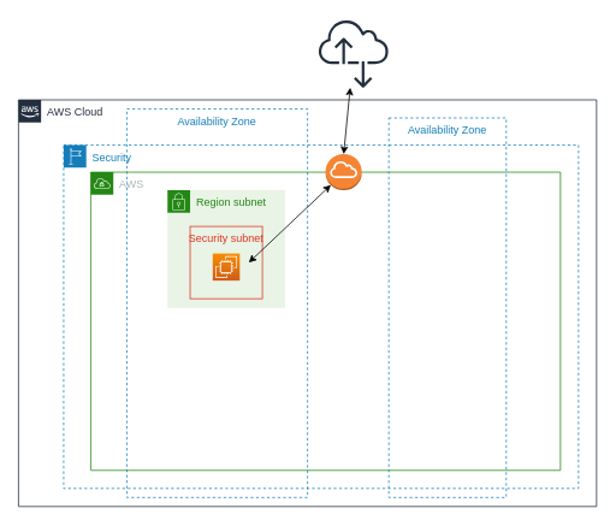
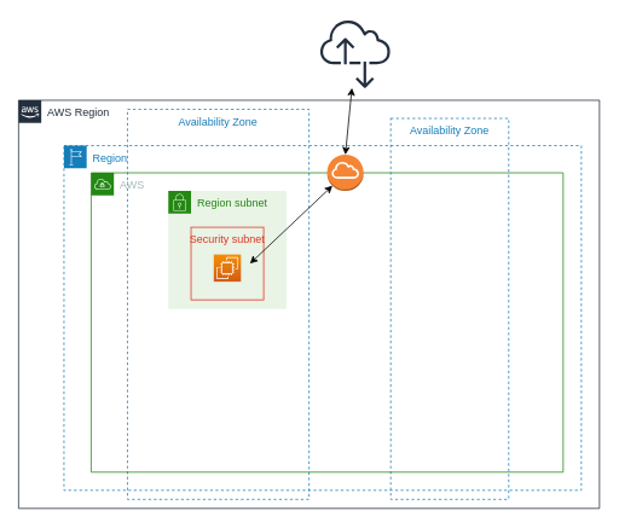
- <mxCell id="2" value="AWS Cloud" style="points=[[0,0],[0.25,0],[0.5,0],[0.75,0],[1,0],[1,0.25],[1,0.5],[1,0.75],[1,1],[0.75,1],[0.5,1],[0.25,1],[0,1],[0,0.75],[0,0.5],[0,0.25]];outlineConnect=0;gradientColor=none;html=1;whiteSpace=wrap;fontSize=12;fontStyle=0;shape=mxgraph.aws4.group;grIcon=mxgraph.aws4.group_aws_cloud_alt;strokeColor=#232F3E;fillColor=none;verticalAlign=top;align=left;spacingLeft=30;fontColor=#232F3E;dashed=0;" vertex="1" parent="1"><mxGeometry x="20" y="110" width="640" height="450" as="geometry" /></mxCell>
+ <mxCell id="2" value="AWS Region" style="points=[[0,0],[0.25,0],[0.5,0],[0.75,0],[1,0],[1,0.25],[1,0.5],[1,0.75],[1,1],[0.75,1],[0.5,1],[0.25,1],[0,1],[0,0.75],[0,0.5],[0,0.25]];outlineConnect=0;gradientColor=none;html=1;whiteSpace=wrap;fontSize=12;fontStyle=0;shape=mxgraph.aws4.group;grIcon=mxgraph.aws4.group_aws_cloud_alt;strokeColor=#232F3E;fillColor=none;verticalAlign=top;align=left;spacingLeft=30;fontColor=#232F3E;dashed=0;" vertex="1" parent="1"><mxGeometry x="20" y="110" width="640" height="450" as="geometry" /></mxCell>
- <mxCell id="3" value="Security" style="points=[[0,0],[0.25,0],[0.5,0],[0.75,0],[1,0],[1,0.25],[1,0.5],[1,0.75],[1,1],[0.75,1],[0.5,1],[0.25,1],[0,1],[0,0.75],[0,0.5],[0,0.25]];outlineConnect=0;gradientColor=none;html=1;whiteSpace=wrap;fontSize=12;fontStyle=0;shape=mxgraph.aws4.group;grIcon=mxgraph.aws4.group_region;strokeColor=#147EBA;fillColor=none;verticalAlign=top;align=left;spacingLeft=30;fontColor=#147EBA;dashed=1;" vertex="1" parent="1"><mxGeometry x="70" y="160" width="570" height="380" as="geometry" /></mxCell>
+ <mxCell id="3" value="Region" style="points=[[0,0],[0.25,0],[0.5,0],[0.75,0],[1,0],[1,0.25],[1,0.5],[1,0.75],[1,1],[0.75,1],[0.5,1],[0.25,1],[0,1],[0,0.75],[0,0.5],[0,0.25]];outlineConnect=0;gradientColor=none;html=1;whiteSpace=wrap;fontSize=12;fontStyle=0;shape=mxgraph.aws4.group;grIcon=mxgraph.aws4.group_region;strokeColor=#147EBA;fillColor=none;verticalAlign=top;align=left;spacingLeft=30;fontColor=#147EBA;dashed=1;" vertex="1" parent="1"><mxGeometry x="70" y="160" width="570" height="380" as="geometry" /></mxCell>
